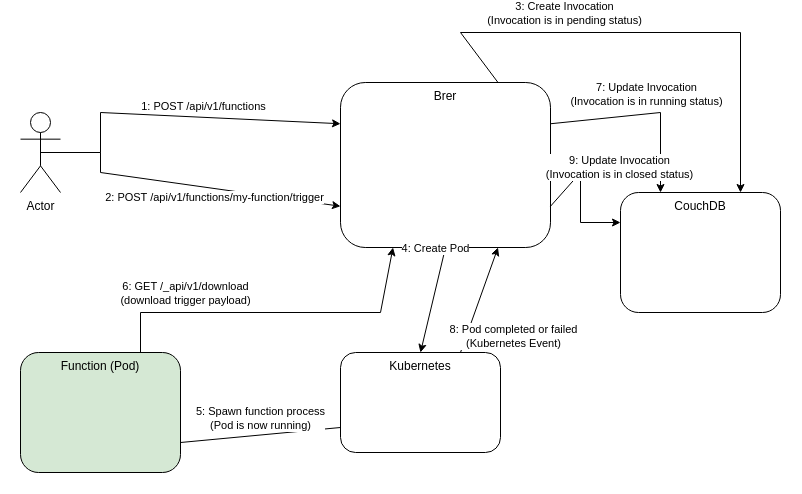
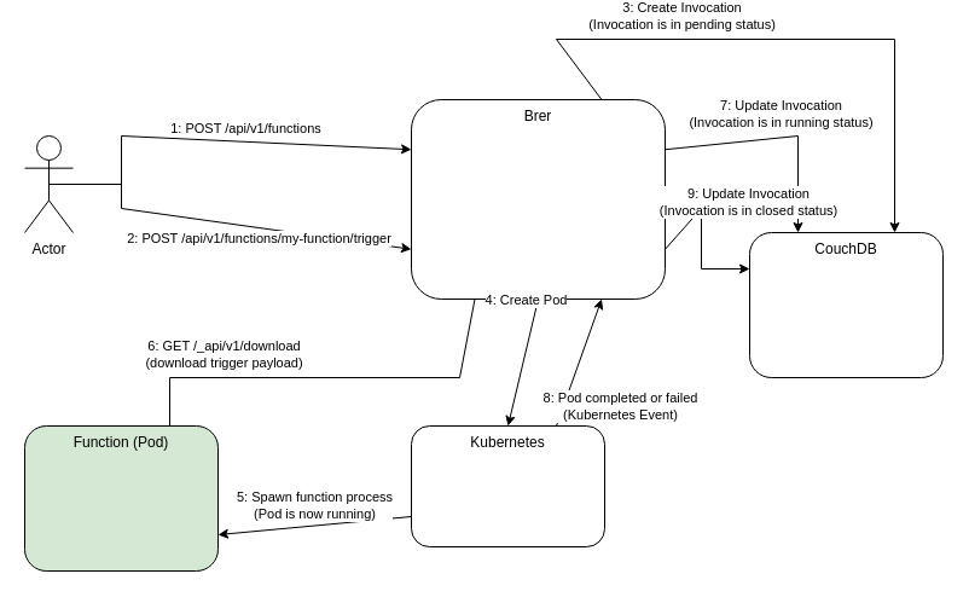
- <mxCell id="14" value="" style="endArrow=classic;html=1;rounded=0;exitX=0.75;exitY=0;exitDx=0;exitDy=0;entryX=0.25;entryY=1;entryDx=0;entryDy=0;" edge="1" parent="1" source="11" target="2"><mxGeometry width="50" height="50" relative="1" as="geometry"><mxPoint x="380" y="400" as="sourcePoint" /><mxPoint x="430" y="350" as="targetPoint" /><Array as="points"><mxPoint x="140" y="300" /><mxPoint x="380" y="300" /></Array></mxGeometry></mxCell>
+ <mxCell id="14" value="" style="endArrow=none;html=1;rounded=0;exitX=0.75;exitY=0;exitDx=0;exitDy=0;entryX=0.25;entryY=1;entryDx=0;entryDy=0;" edge="1" parent="1" source="11" target="2"><mxGeometry width="50" height="50" relative="1" as="geometry"><mxPoint x="380" y="400" as="sourcePoint" /><mxPoint x="430" y="350" as="targetPoint" /><Array as="points"><mxPoint x="140" y="300" /><mxPoint x="380" y="300" /></Array></mxGeometry></mxCell>
- <mxCell id="12" value="" style="endArrow=none;html=1;rounded=0;entryX=1;entryY=0.75;entryDx=0;entryDy=0;exitX=0;exitY=0.75;exitDx=0;exitDy=0;" edge="1" parent="1" source="8" target="11"><mxGeometry width="50" height="50" relative="1" as="geometry"><mxPoint x="380" y="400" as="sourcePoint" /><mxPoint x="430" y="350" as="targetPoint" /></mxGeometry></mxCell>
+ <mxCell id="12" value="" style="endArrow=classic;html=1;rounded=0;entryX=1;entryY=0.75;entryDx=0;entryDy=0;exitX=0;exitY=0.75;exitDx=0;exitDy=0;" edge="1" parent="1" source="8" target="11"><mxGeometry width="50" height="50" relative="1" as="geometry"><mxPoint x="380" y="400" as="sourcePoint" /><mxPoint x="430" y="350" as="targetPoint" /></mxGeometry></mxCell>
